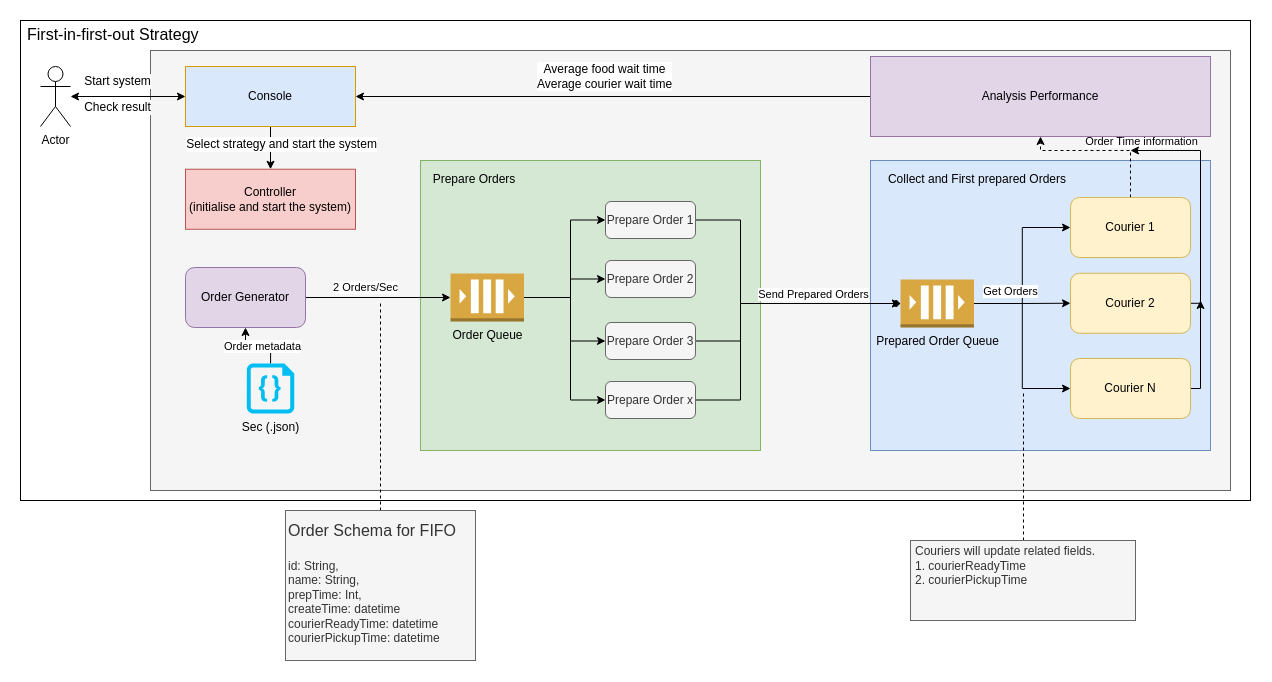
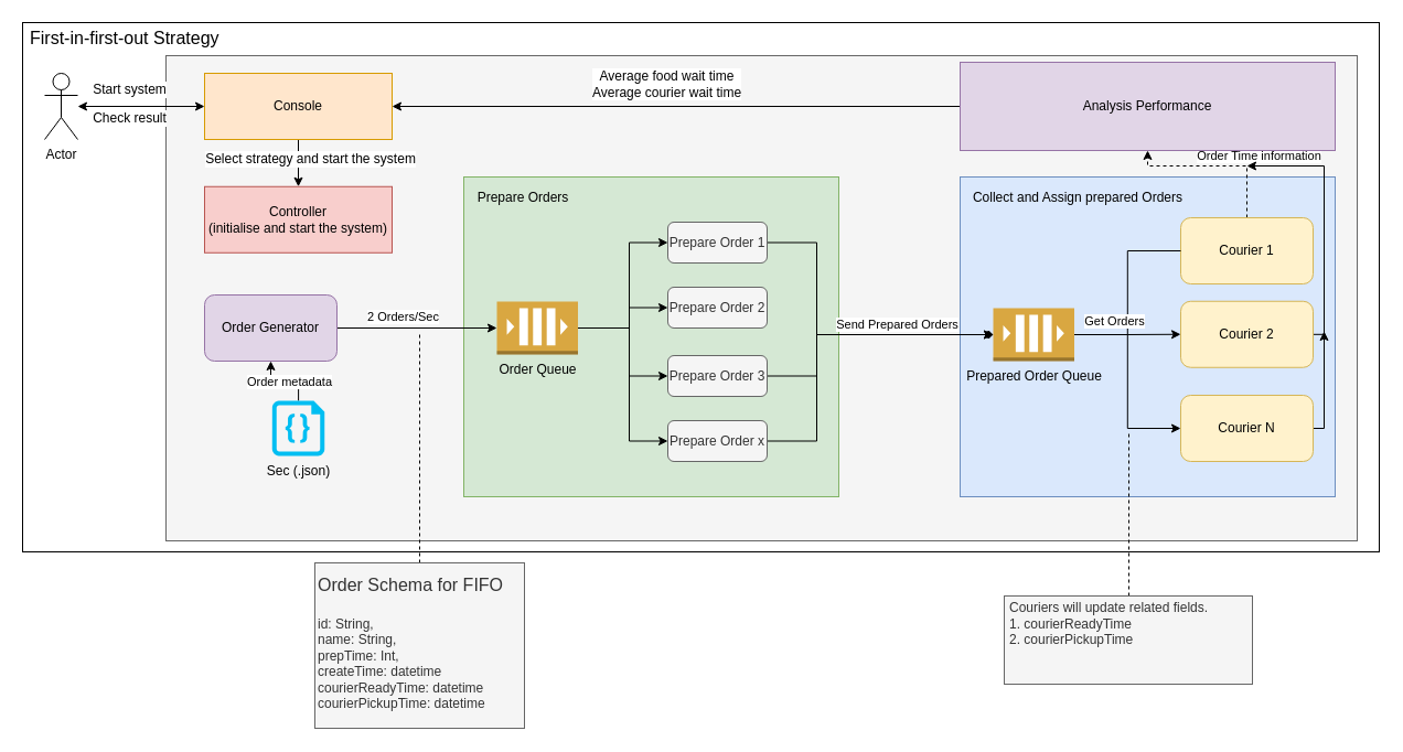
- <mxCell id="46" value="Console" style="rounded=0;whiteSpace=wrap;html=1;fontSize=12;fillColor=#dae8fc;strokeColor=#d79b00;" parent="1" vertex="1"><mxGeometry x="185" y="66" width="170" height="60" as="geometry" /></mxCell>
+ <mxCell id="46" value="Console" style="rounded=0;whiteSpace=wrap;html=1;fontSize=12;fillColor=#ffe6cc;strokeColor=#d79b00;" parent="1" vertex="1"><mxGeometry x="185" y="66" width="170" height="60" as="geometry" /></mxCell>
- <mxCell id="33" value="Collect and First prepared Orders" style="text;html=1;strokeColor=none;fillColor=none;align=center;verticalAlign=middle;whiteSpace=wrap;rounded=0;" parent="1" vertex="1"><mxGeometry x="876.75" y="168.75" width="200" height="20" as="geometry" /></mxCell>
+ <mxCell id="33" value="Collect and Assign prepared Orders" style="text;html=1;strokeColor=none;fillColor=none;align=center;verticalAlign=middle;whiteSpace=wrap;rounded=0;" parent="1" vertex="1"><mxGeometry x="876.75" y="168.75" width="200" height="20" as="geometry" /></mxCell>
- <mxCell id="35" style="edgeStyle=orthogonalEdgeStyle;rounded=0;orthogonalLoop=1;jettySize=auto;html=1;entryX=0;entryY=0.5;entryDx=0;entryDy=0;" parent="1" source="38" target="12" edge="1"><mxGeometry relative="1" as="geometry" /></mxCell>
+ <mxCell id="35" style="edgeStyle=orthogonalEdgeStyle;rounded=0;orthogonalLoop=1;jettySize=auto;html=1;entryX=0;entryY=0.5;entryDx=0;entryDy=0;endArrow=none;" parent="1" source="38" target="12" edge="1"><mxGeometry relative="1" as="geometry" /></mxCell>
